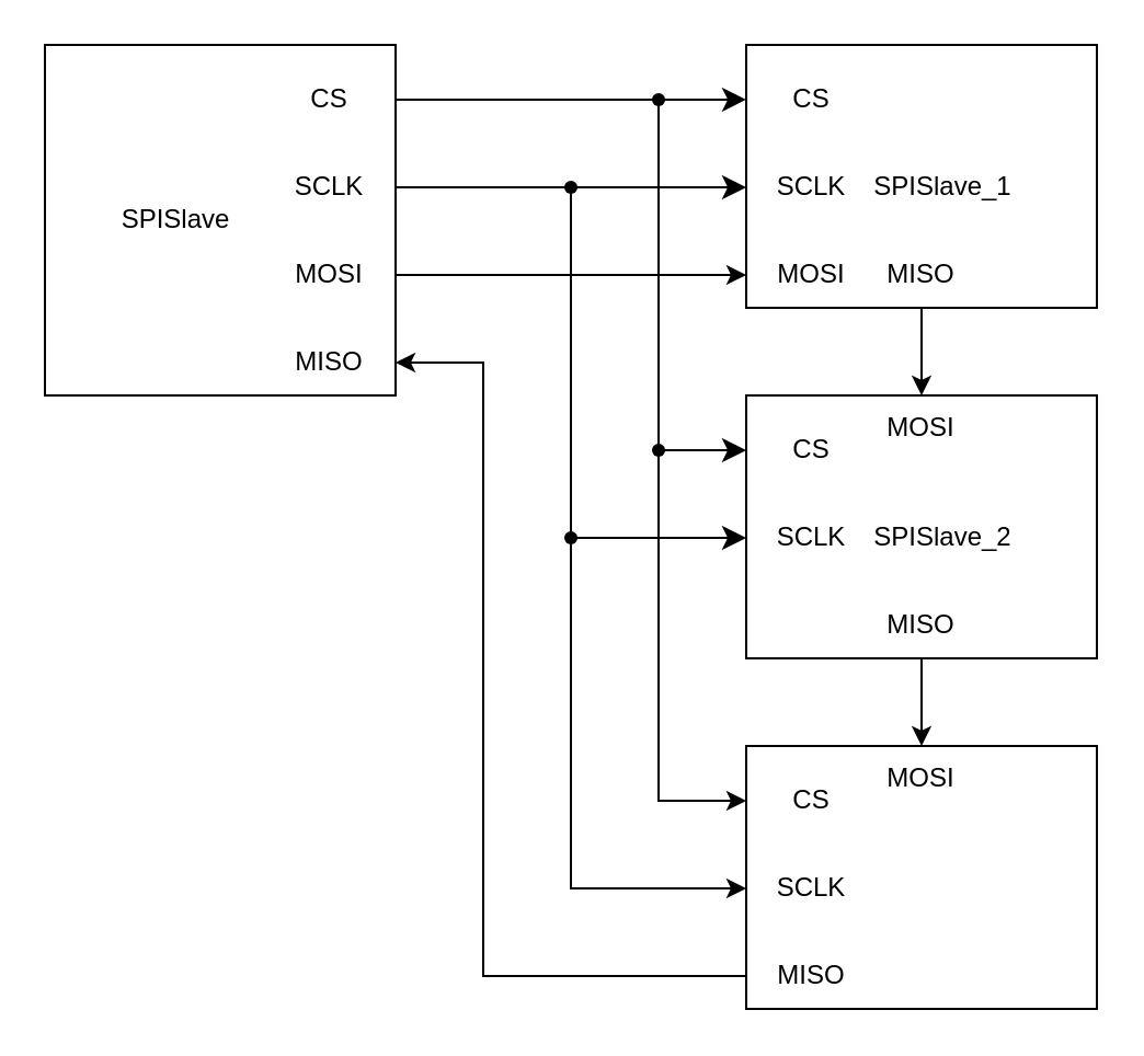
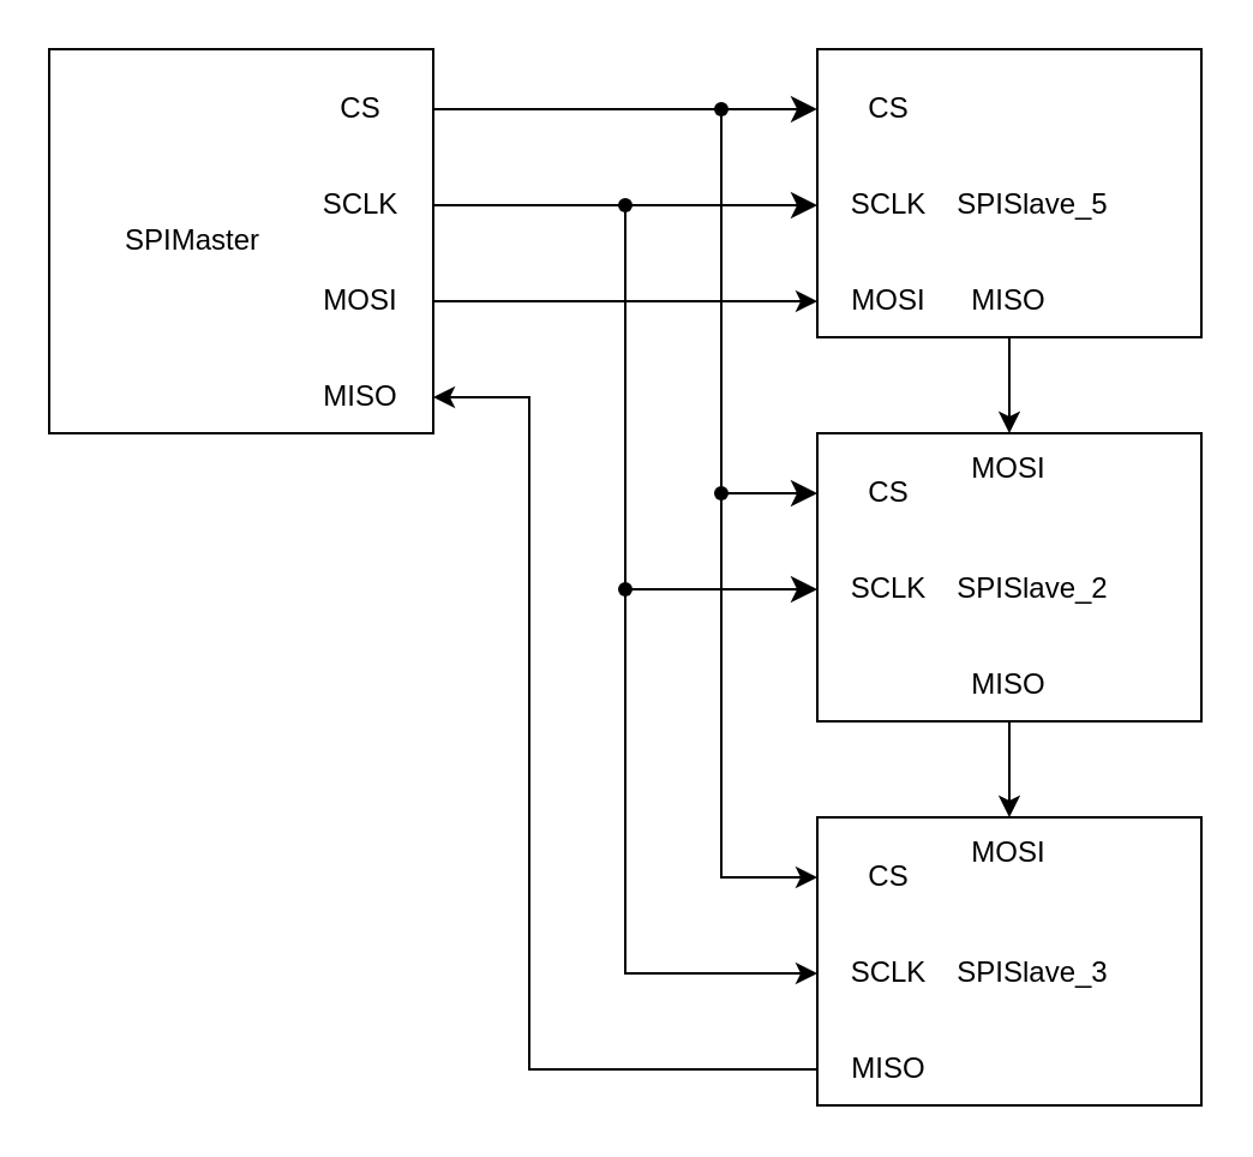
- <mxCell id="17" value="SPISlave_1" style="text;html=1;strokeColor=none;fillColor=none;align=center;verticalAlign=middle;whiteSpace=wrap;rounded=0;" vertex="1" parent="1"><mxGeometry x="400" y="70" width="60" height="30" as="geometry" /></mxCell>
+ <mxCell id="17" value="SPISlave_5" style="text;html=1;strokeColor=none;fillColor=none;align=center;verticalAlign=middle;whiteSpace=wrap;rounded=0;" vertex="1" parent="1"><mxGeometry x="400" y="70" width="60" height="30" as="geometry" /></mxCell>
- <mxCell id="11" value="SPISlave" style="text;html=1;strokeColor=none;fillColor=none;align=center;verticalAlign=middle;whiteSpace=wrap;rounded=0;" vertex="1" parent="1"><mxGeometry x="50" y="85" width="60" height="30" as="geometry" /></mxCell>
+ <mxCell id="11" value="SPIMaster" style="text;html=1;strokeColor=none;fillColor=none;align=center;verticalAlign=middle;whiteSpace=wrap;rounded=0;" vertex="1" parent="1"><mxGeometry x="50" y="85" width="60" height="30" as="geometry" /></mxCell>
+ <mxCell id="30" value="SPISlave_3" style="text;html=1;strokeColor=none;fillColor=none;align=center;verticalAlign=middle;whiteSpace=wrap;rounded=0;" vertex="1" parent="1"><mxGeometry x="400" y="390" width="60" height="30" as="geometry" /></mxCell>
